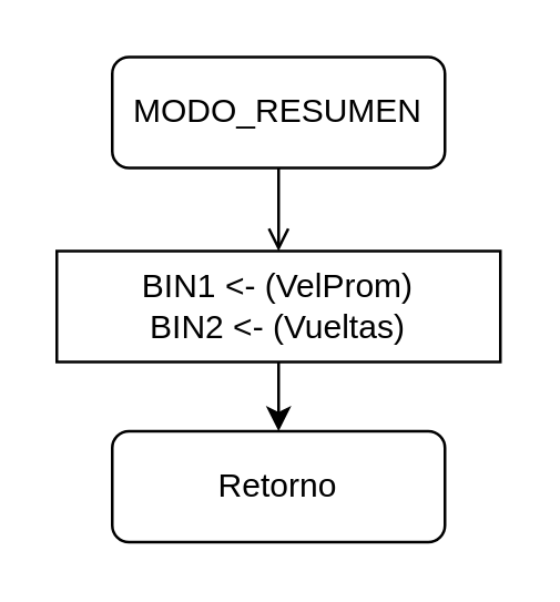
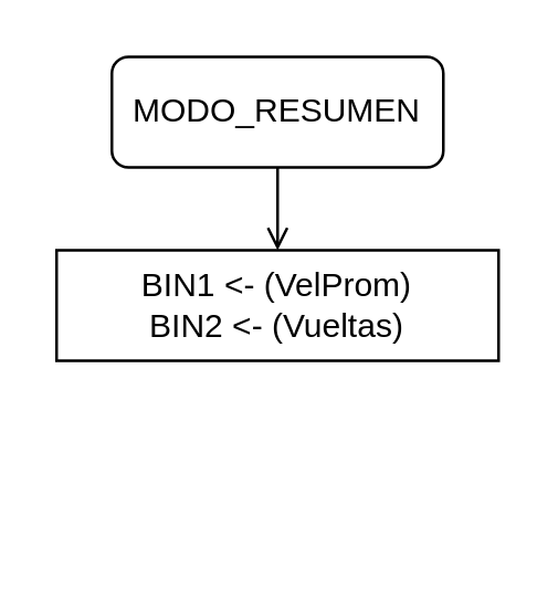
- <mxCell id="5" value="" style="edgeStyle=orthogonalEdgeStyle;rounded=0;orthogonalLoop=1;jettySize=auto;html=1;" edge="1" parent="1" source="6" target="4"><mxGeometry relative="1" as="geometry" /></mxCell>
- <mxCell id="4" value="Retorno" style="rounded=1;whiteSpace=wrap;html=1;fontSize=12;glass=0;strokeWidth=1;shadow=0;" parent="1" vertex="1"><mxGeometry x="40" y="155" width="120" height="40" as="geometry" /></mxCell>
